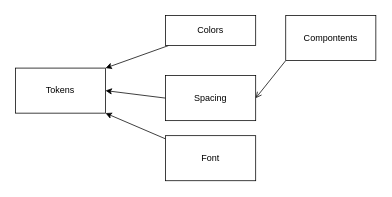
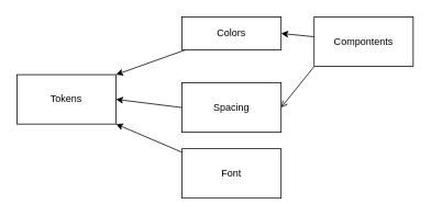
+ <mxCell id="7" style="edgeStyle=none;html=1;entryX=1;entryY=0.5;entryDx=0;entryDy=0;" edge="1" parent="1" source="9" target="3"><mxGeometry relative="1" as="geometry" /></mxCell>
